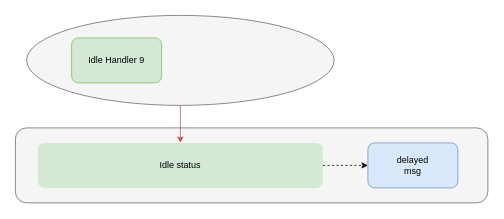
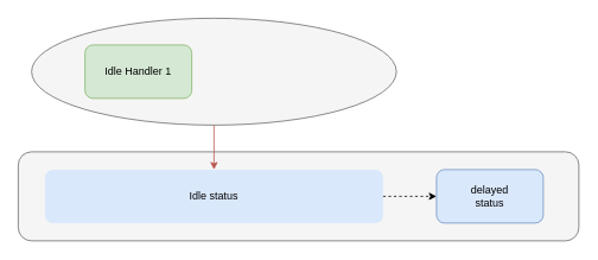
- <mxCell id="5" value="Idle Handler 9" style="rounded=1;whiteSpace=wrap;html=1;fillColor=#d5e8d4;strokeColor=#82b366;" vertex="1" parent="1"><mxGeometry x="95" y="50" width="120" height="60" as="geometry" /></mxCell>
+ <mxCell id="5" value="Idle Handler 1" style="rounded=1;whiteSpace=wrap;html=1;fillColor=#d5e8d4;strokeColor=#82b366;" vertex="1" parent="1"><mxGeometry x="95" y="50" width="120" height="60" as="geometry" /></mxCell>
- <mxCell id="6" value="Idle status" style="rounded=1;whiteSpace=wrap;html=1;fillColor=#d5e8d4;strokeColor=none;" vertex="1" parent="1"><mxGeometry x="50" y="190" width="380" height="60" as="geometry" /></mxCell>
+ <mxCell id="6" value="Idle status" style="rounded=1;whiteSpace=wrap;html=1;fillColor=#dae8fc;strokeColor=none;" vertex="1" parent="1"><mxGeometry x="50" y="190" width="380" height="60" as="geometry" /></mxCell>
- <mxCell id="4" value="delayed&lt;br&gt;msg" style="rounded=1;whiteSpace=wrap;html=1;fillColor=#dae8fc;strokeColor=#6c8ebf;" vertex="1" parent="1"><mxGeometry x="490" y="190" width="120" height="60" as="geometry" /></mxCell>
+ <mxCell id="4" value="delayed&lt;br&gt;status" style="rounded=1;whiteSpace=wrap;html=1;fillColor=#dae8fc;strokeColor=#6c8ebf;" vertex="1" parent="1"><mxGeometry x="490" y="190" width="120" height="60" as="geometry" /></mxCell>
